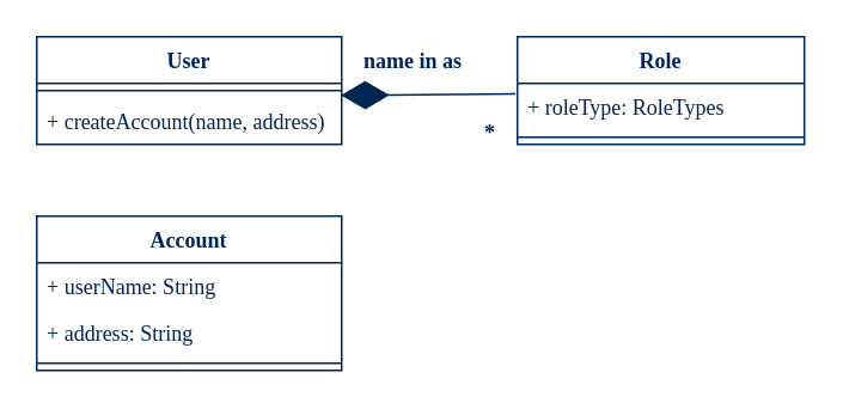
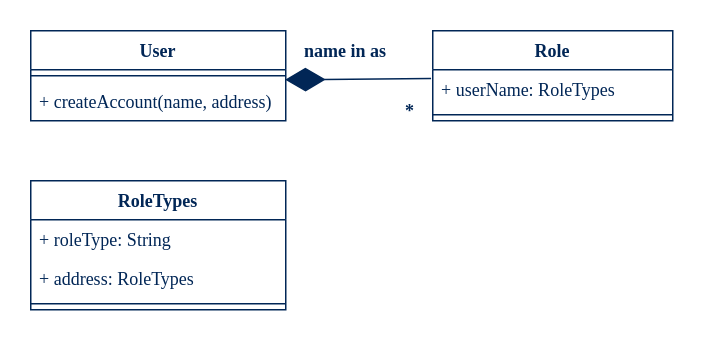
- <mxCell id="7" value="+ roleType: RoleTypes" style="text;strokeColor=none;fillColor=none;align=left;verticalAlign=top;spacingLeft=4;spacingRight=4;overflow=hidden;rotatable=0;points=[[0,0.5],[1,0.5]];portConstraint=eastwest;fontColor=#012656;fontFamily=TitilliumText25L;" parent="6" vertex="1"><mxGeometry y="26" width="160" height="26" as="geometry" /></mxCell>
+ <mxCell id="7" value="+ userName: RoleTypes" style="text;strokeColor=none;fillColor=none;align=left;verticalAlign=top;spacingLeft=4;spacingRight=4;overflow=hidden;rotatable=0;points=[[0,0.5],[1,0.5]];portConstraint=eastwest;fontColor=#012656;fontFamily=TitilliumText25L;" parent="6" vertex="1"><mxGeometry y="26" width="160" height="26" as="geometry" /></mxCell>
- <mxCell id="11" value="Account" style="swimlane;fontStyle=1;align=center;verticalAlign=top;childLayout=stackLayout;horizontal=1;startSize=26;horizontalStack=0;resizeParent=1;resizeParentMax=0;resizeLast=0;collapsible=1;marginBottom=0;fontColor=#012656;strokeColor=#012656;fontFamily=TitilliumText25L;" parent="1" vertex="1"><mxGeometry x="20" y="120" width="170" height="86" as="geometry" /></mxCell>
+ <mxCell id="11" value="RoleTypes" style="swimlane;fontStyle=1;align=center;verticalAlign=top;childLayout=stackLayout;horizontal=1;startSize=26;horizontalStack=0;resizeParent=1;resizeParentMax=0;resizeLast=0;collapsible=1;marginBottom=0;fontColor=#012656;strokeColor=#012656;fontFamily=TitilliumText25L;" parent="1" vertex="1"><mxGeometry x="20" y="120" width="170" height="86" as="geometry" /></mxCell>
- <mxCell id="12" value="+ userName: String" style="text;strokeColor=none;fillColor=none;align=left;verticalAlign=top;spacingLeft=4;spacingRight=4;overflow=hidden;rotatable=0;points=[[0,0.5],[1,0.5]];portConstraint=eastwest;fontColor=#012656;fontFamily=TitilliumText25L;" parent="11" vertex="1"><mxGeometry y="26" width="170" height="26" as="geometry" /></mxCell>
+ <mxCell id="12" value="+ roleType: String" style="text;strokeColor=none;fillColor=none;align=left;verticalAlign=top;spacingLeft=4;spacingRight=4;overflow=hidden;rotatable=0;points=[[0,0.5],[1,0.5]];portConstraint=eastwest;fontColor=#012656;fontFamily=TitilliumText25L;" parent="11" vertex="1"><mxGeometry y="26" width="170" height="26" as="geometry" /></mxCell>
- <mxCell id="13" value="+ address: String" style="text;strokeColor=none;fillColor=none;align=left;verticalAlign=top;spacingLeft=4;spacingRight=4;overflow=hidden;rotatable=0;points=[[0,0.5],[1,0.5]];portConstraint=eastwest;fontColor=#012656;fontFamily=TitilliumText25L;" parent="11" vertex="1"><mxGeometry y="52" width="170" height="26" as="geometry" /></mxCell>
+ <mxCell id="13" value="+ address: RoleTypes" style="text;strokeColor=none;fillColor=none;align=left;verticalAlign=top;spacingLeft=4;spacingRight=4;overflow=hidden;rotatable=0;points=[[0,0.5],[1,0.5]];portConstraint=eastwest;fontColor=#012656;fontFamily=TitilliumText25L;" parent="11" vertex="1"><mxGeometry y="52" width="170" height="26" as="geometry" /></mxCell>
